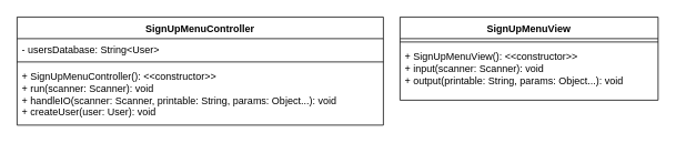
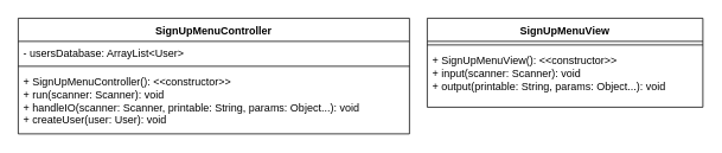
- <mxCell id="3" value="- usersDatabase: String&amp;lt;User&amp;gt;" style="text;strokeColor=none;fillColor=none;align=left;verticalAlign=top;spacingLeft=4;spacingRight=4;overflow=hidden;rotatable=0;points=[[0,0.5],[1,0.5]];portConstraint=eastwest;whiteSpace=wrap;html=1;" vertex="1" parent="2"><mxGeometry y="26" width="440" height="24" as="geometry" /></mxCell>
+ <mxCell id="3" value="- usersDatabase: ArrayList&amp;lt;User&amp;gt;" style="text;strokeColor=none;fillColor=none;align=left;verticalAlign=top;spacingLeft=4;spacingRight=4;overflow=hidden;rotatable=0;points=[[0,0.5],[1,0.5]];portConstraint=eastwest;whiteSpace=wrap;html=1;" vertex="1" parent="2"><mxGeometry y="26" width="440" height="24" as="geometry" /></mxCell>
